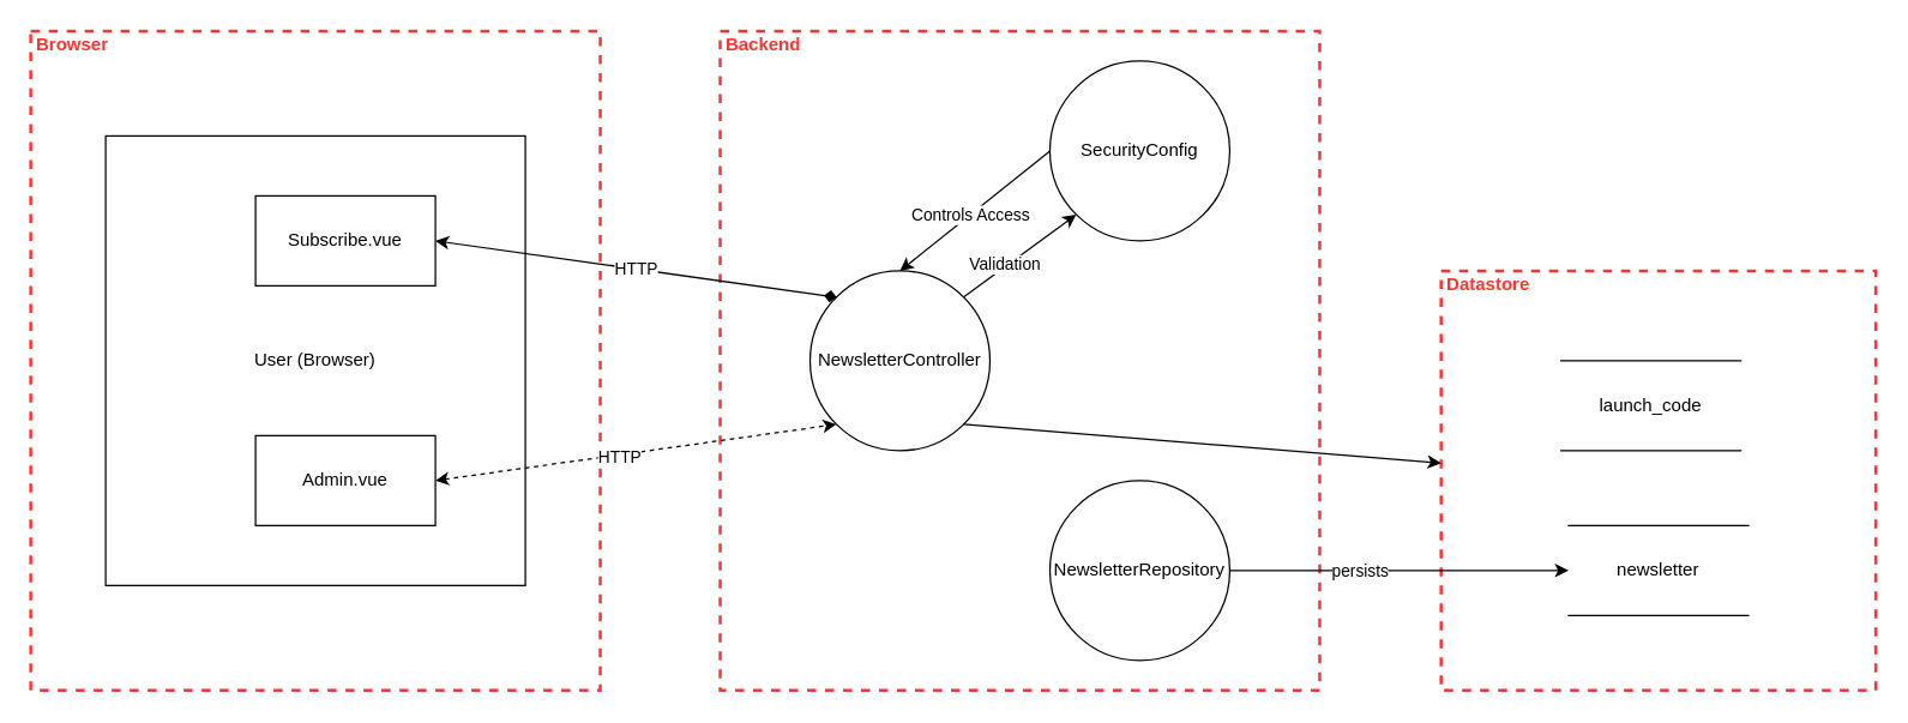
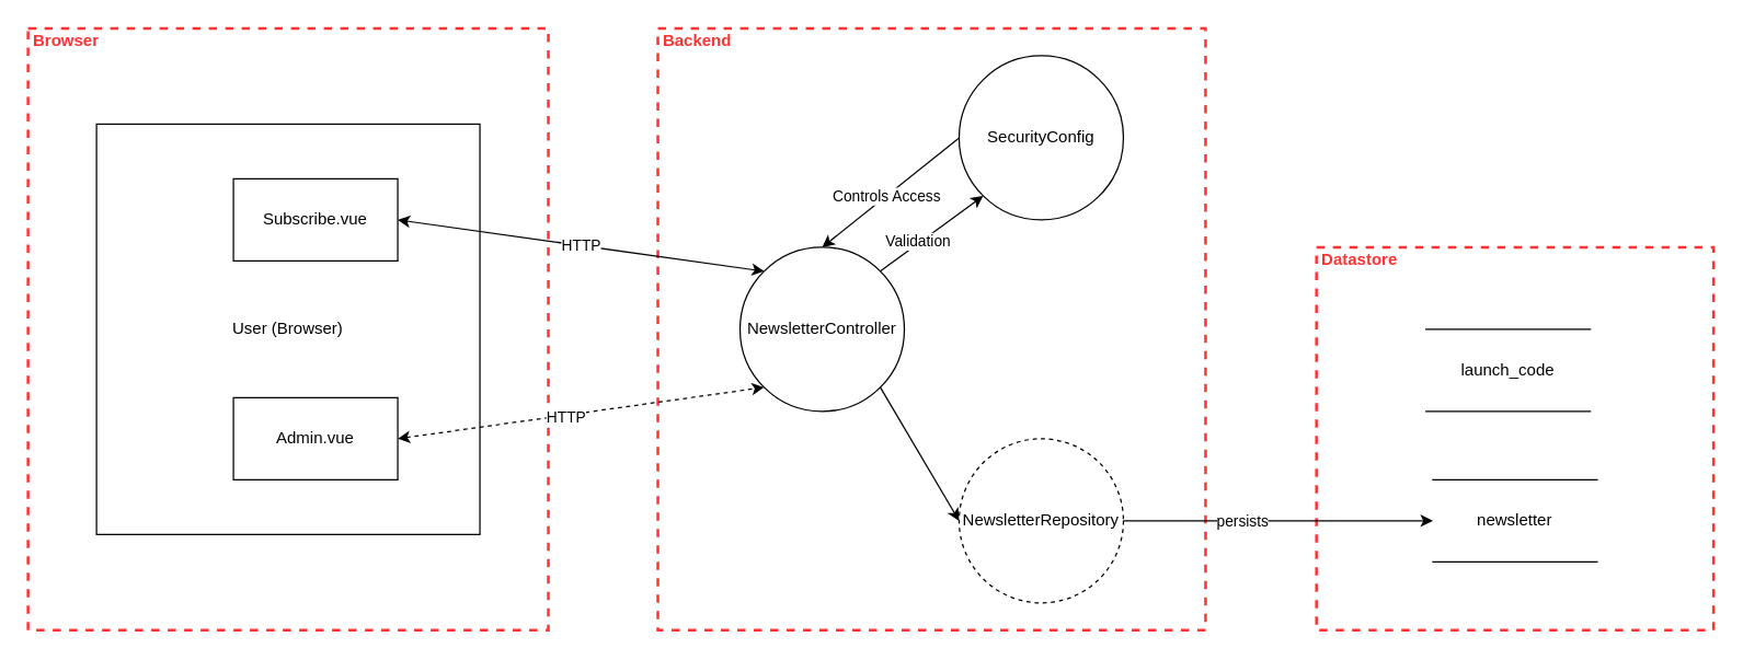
- <mxCell id="10" value="" style="endArrow=diamond;html=1;fontColor=#FF3333;rounded=0;entryX=0;entryY=0;entryDx=0;entryDy=0;startArrow=classic;startFill=1;exitX=1;exitY=0.5;exitDx=0;exitDy=0;" parent="1" source="22" target="7" edge="1"><mxGeometry width="50" height="50" relative="1" as="geometry"><mxPoint x="300" y="160" as="sourcePoint" /><mxPoint x="630" y="530" as="targetPoint" /></mxGeometry></mxCell>
+ <mxCell id="10" value="" style="endArrow=classic;html=1;fontColor=#FF3333;rounded=0;entryX=0;entryY=0;entryDx=0;entryDy=0;startArrow=classic;startFill=1;exitX=1;exitY=0.5;exitDx=0;exitDy=0;" parent="1" source="22" target="7" edge="1"><mxGeometry width="50" height="50" relative="1" as="geometry"><mxPoint x="300" y="160" as="sourcePoint" /><mxPoint x="630" y="530" as="targetPoint" /></mxGeometry></mxCell>
- <mxCell id="18" value="" style="endArrow=classic;html=1;fontColor=#FF3333;rounded=0;exitX=1;exitY=1;exitDx=0;exitDy=0;" parent="1" source="7" target="5" edge="1"><mxGeometry width="50" height="50" relative="1" as="geometry"><mxPoint x="590" y="580" as="sourcePoint" /><mxPoint x="640" y="530" as="targetPoint" /></mxGeometry></mxCell>
+ <mxCell id="18" value="" style="endArrow=classic;html=1;fontColor=#FF3333;rounded=0;exitX=1;exitY=1;exitDx=0;exitDy=0;entryX=0;entryY=0.5;entryDx=0;entryDy=0;" parent="1" source="7" target="9" edge="1"><mxGeometry width="50" height="50" relative="1" as="geometry"><mxPoint x="590" y="580" as="sourcePoint" /><mxPoint x="640" y="530" as="targetPoint" /></mxGeometry></mxCell>
- <mxCell id="9" value="NewsletterRepository" style="ellipse;whiteSpace=wrap;html=1;aspect=fixed;" parent="1" vertex="1"><mxGeometry x="700" y="320" width="120" height="120" as="geometry" /></mxCell>
+ <mxCell id="9" value="NewsletterRepository" style="ellipse;whiteSpace=wrap;html=1;aspect=fixed;dashed=1;" parent="1" vertex="1"><mxGeometry x="700" y="320" width="120" height="120" as="geometry" /></mxCell>
